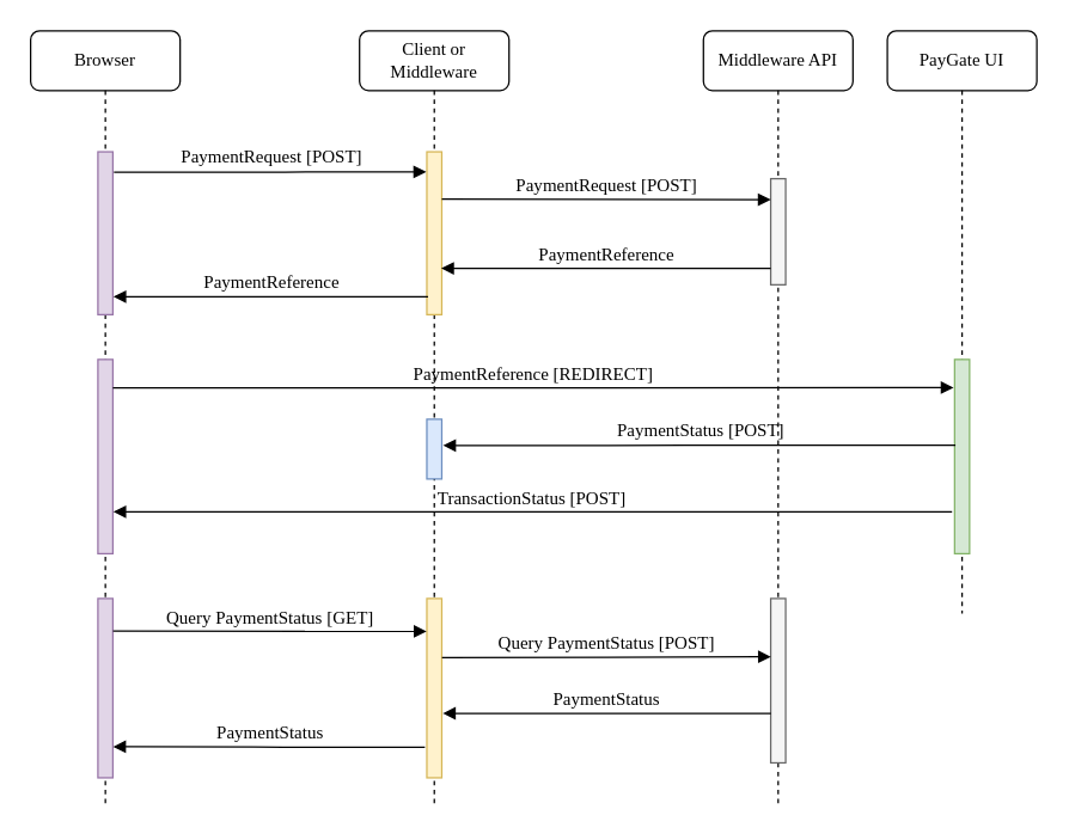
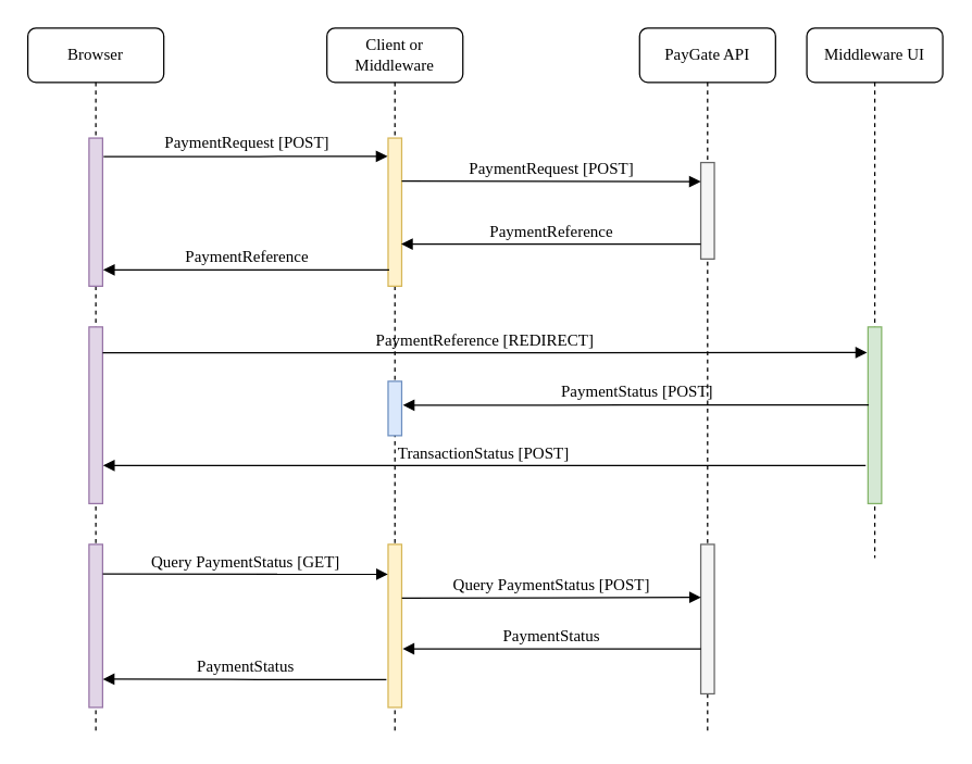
- <mxCell id="6" value="Middleware API" style="shape=umlLifeline;perimeter=lifelinePerimeter;whiteSpace=wrap;html=1;container=1;collapsible=0;recursiveResize=0;outlineConnect=0;rounded=1;shadow=0;comic=0;labelBackgroundColor=none;strokeWidth=1;fontFamily=Verdana;fontSize=12;align=center;" parent="1" vertex="1"><mxGeometry x="470" y="20" width="100" height="520" as="geometry" /></mxCell>
+ <mxCell id="6" value="PayGate API" style="shape=umlLifeline;perimeter=lifelinePerimeter;whiteSpace=wrap;html=1;container=1;collapsible=0;recursiveResize=0;outlineConnect=0;rounded=1;shadow=0;comic=0;labelBackgroundColor=none;strokeWidth=1;fontFamily=Verdana;fontSize=12;align=center;" parent="1" vertex="1"><mxGeometry x="470" y="20" width="100" height="520" as="geometry" /></mxCell>
- <mxCell id="9" value="PayGate UI" style="shape=umlLifeline;perimeter=lifelinePerimeter;whiteSpace=wrap;html=1;container=1;collapsible=0;recursiveResize=0;outlineConnect=0;rounded=1;shadow=0;comic=0;labelBackgroundColor=none;strokeWidth=1;fontFamily=Verdana;fontSize=12;align=center;" parent="1" vertex="1"><mxGeometry x="593" y="20" width="100" height="390" as="geometry" /></mxCell>
+ <mxCell id="9" value="Middleware UI" style="shape=umlLifeline;perimeter=lifelinePerimeter;whiteSpace=wrap;html=1;container=1;collapsible=0;recursiveResize=0;outlineConnect=0;rounded=1;shadow=0;comic=0;labelBackgroundColor=none;strokeWidth=1;fontFamily=Verdana;fontSize=12;align=center;" parent="1" vertex="1"><mxGeometry x="593" y="20" width="100" height="390" as="geometry" /></mxCell>
